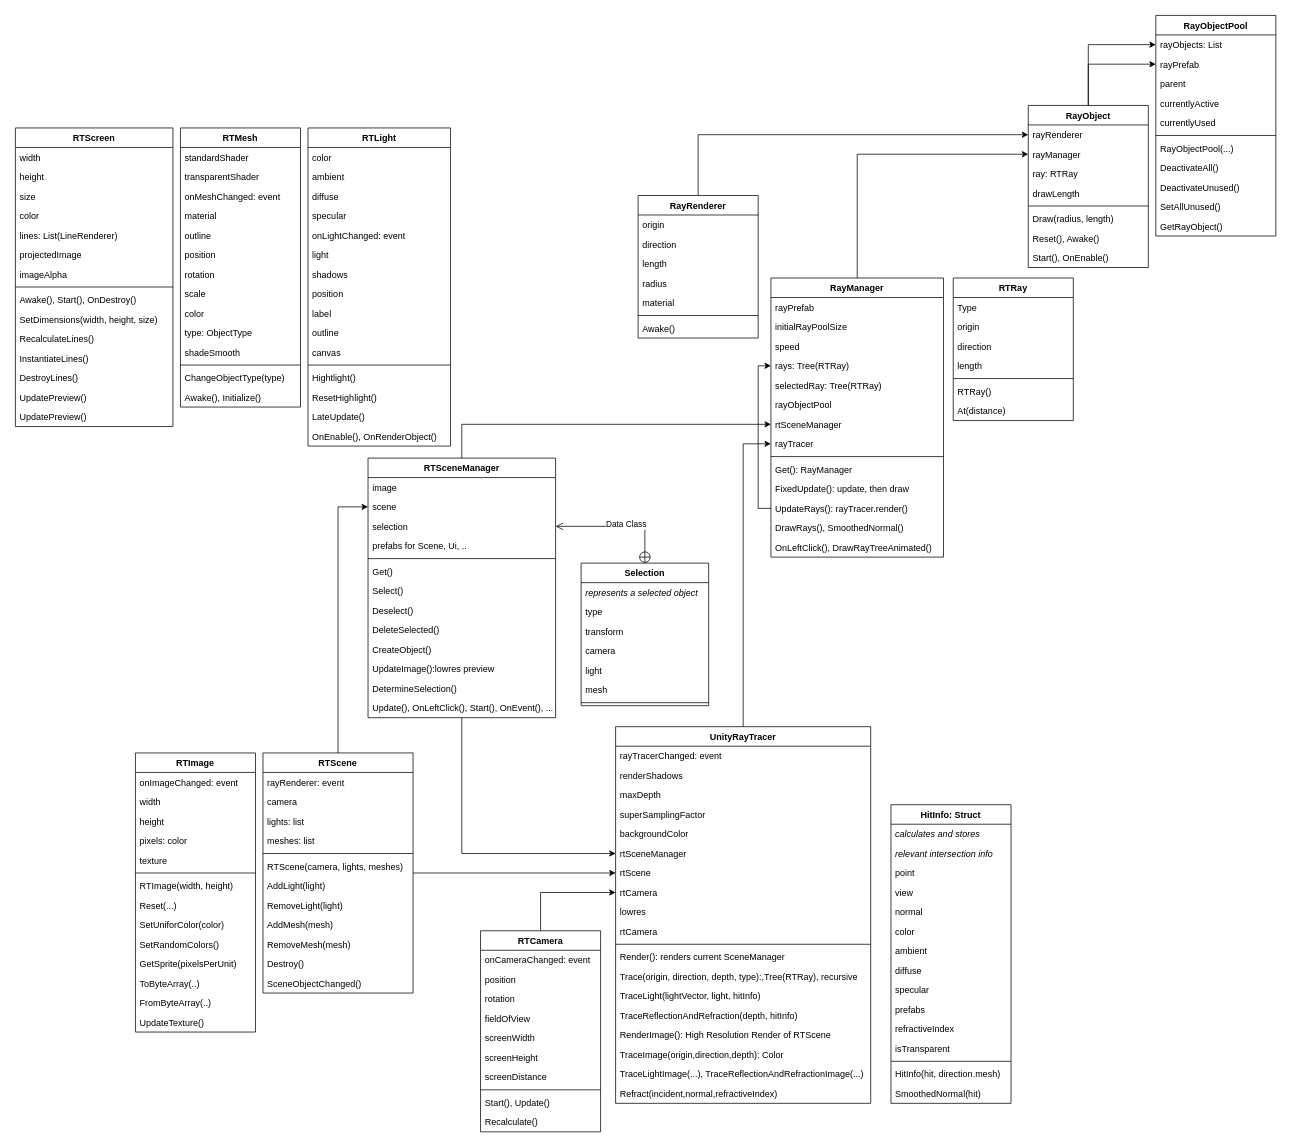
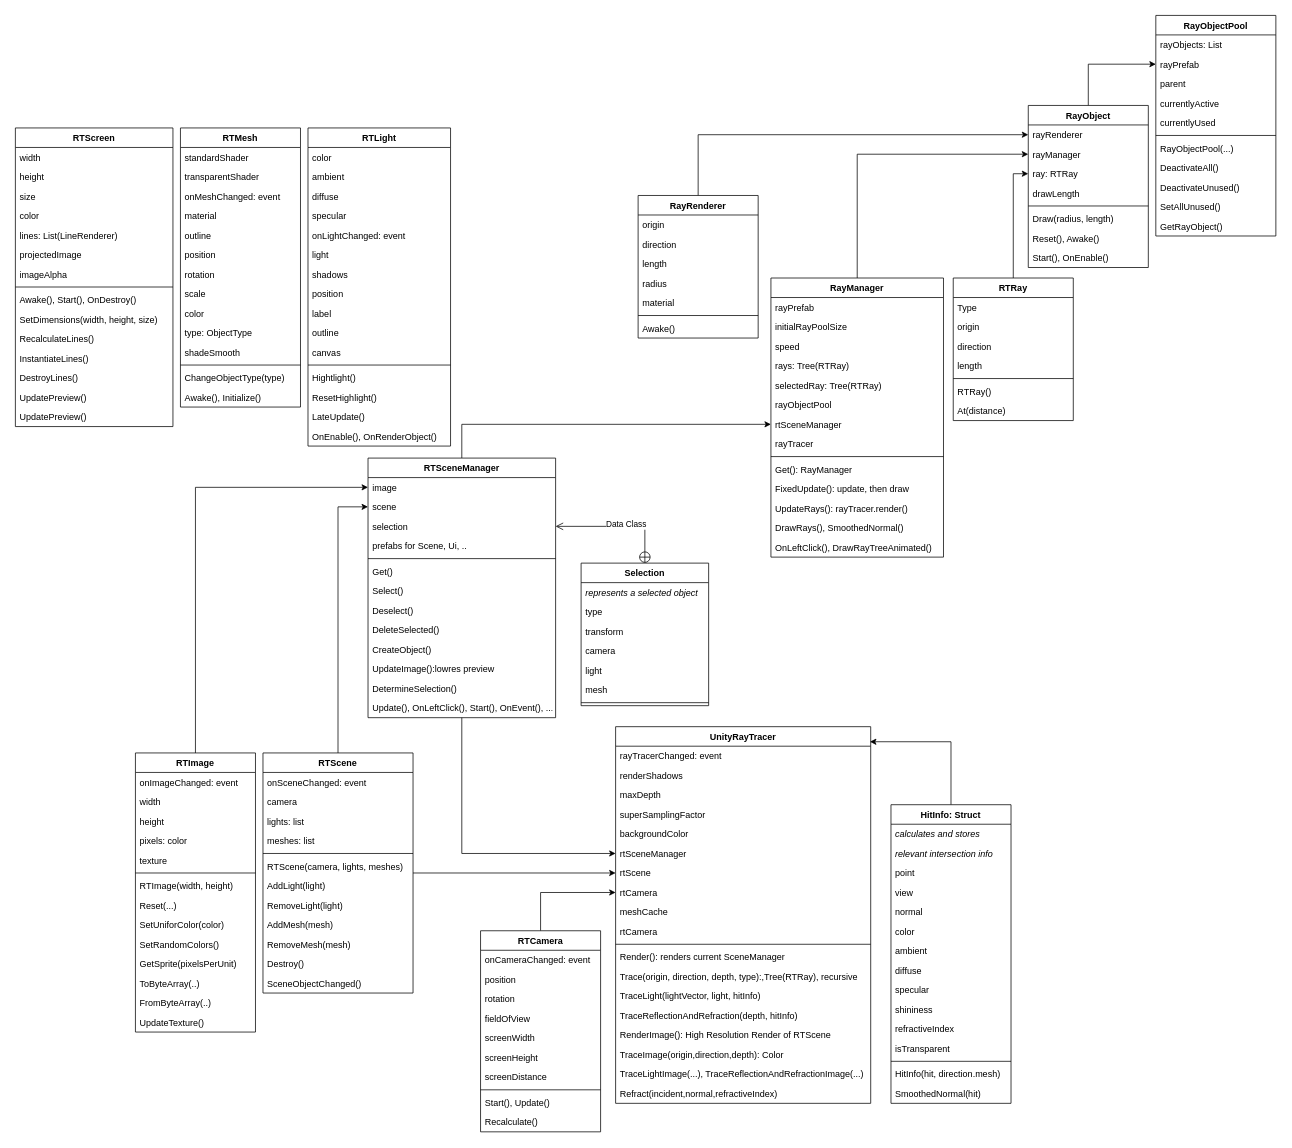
- <mxCell id="11" style="edgeStyle=orthogonalEdgeStyle;rounded=0;orthogonalLoop=1;jettySize=auto;html=1;entryX=0;entryY=0.5;entryDx=0;entryDy=0;" edge="1" parent="1" source="13" target="41"><mxGeometry relative="1" as="geometry" /></mxCell>
+ <mxCell id="2" style="edgeStyle=orthogonalEdgeStyle;rounded=0;orthogonalLoop=1;jettySize=auto;html=1;entryX=0;entryY=0.5;entryDx=0;entryDy=0;" edge="1" parent="1" source="3" target="16"><mxGeometry relative="1" as="geometry" /></mxCell>
- <mxCell id="76" style="edgeStyle=orthogonalEdgeStyle;rounded=0;orthogonalLoop=1;jettySize=auto;html=1;entryX=0;entryY=0.5;entryDx=0;entryDy=0;" edge="1" parent="1" source="77" target="32"><mxGeometry relative="1" as="geometry" /></mxCell>
- <mxCell id="36" style="edgeStyle=orthogonalEdgeStyle;rounded=0;orthogonalLoop=1;jettySize=auto;html=1;entryX=0;entryY=0.5;entryDx=0;entryDy=0;" edge="1" parent="24" source="37" target="28"><mxGeometry relative="1" as="geometry"><Array as="points"><mxPoint x="-17" y="307" /><mxPoint x="-17" y="117" /></Array></mxGeometry></mxCell>
+ <mxCell id="112" style="edgeStyle=orthogonalEdgeStyle;rounded=0;orthogonalLoop=1;jettySize=auto;html=1;" edge="1" parent="1" source="113" target="63"><mxGeometry relative="1" as="geometry" /></mxCell>
+ <mxCell id="150" style="edgeStyle=orthogonalEdgeStyle;rounded=0;orthogonalLoop=1;jettySize=auto;html=1;entryX=0.997;entryY=0.04;entryDx=0;entryDy=0;entryPerimeter=0;exitX=0.5;exitY=0;exitDx=0;exitDy=0;" edge="1" parent="1" source="151" target="77"><mxGeometry relative="1" as="geometry" /></mxCell>
- <mxCell id="100" value="rayRenderer: event" style="text;strokeColor=none;fillColor=none;align=left;verticalAlign=top;spacingLeft=4;spacingRight=4;overflow=hidden;rotatable=0;points=[[0,0.5],[1,0.5]];portConstraint=eastwest;" vertex="1" parent="99"><mxGeometry y="26" width="200" height="26" as="geometry" /></mxCell>
+ <mxCell id="100" value="onSceneChanged: event" style="text;strokeColor=none;fillColor=none;align=left;verticalAlign=top;spacingLeft=4;spacingRight=4;overflow=hidden;rotatable=0;points=[[0,0.5],[1,0.5]];portConstraint=eastwest;" vertex="1" parent="99"><mxGeometry y="26" width="200" height="26" as="geometry" /></mxCell>
- <mxCell id="86" value="lowres" style="text;strokeColor=none;fillColor=none;align=left;verticalAlign=top;spacingLeft=4;spacingRight=4;overflow=hidden;rotatable=0;points=[[0,0.5],[1,0.5]];portConstraint=eastwest;" vertex="1" parent="77"><mxGeometry y="234" width="340" height="26" as="geometry" /></mxCell>
+ <mxCell id="86" value="meshCache" style="text;strokeColor=none;fillColor=none;align=left;verticalAlign=top;spacingLeft=4;spacingRight=4;overflow=hidden;rotatable=0;points=[[0,0.5],[1,0.5]];portConstraint=eastwest;" vertex="1" parent="77"><mxGeometry y="234" width="340" height="26" as="geometry" /></mxCell>
- <mxCell id="161" value="prefabs" style="text;strokeColor=none;fillColor=none;align=left;verticalAlign=top;spacingLeft=4;spacingRight=4;overflow=hidden;rotatable=0;points=[[0,0.5],[1,0.5]];portConstraint=eastwest;" vertex="1" parent="151"><mxGeometry y="260" width="160" height="26" as="geometry" /></mxCell>
+ <mxCell id="161" value="shininess" style="text;strokeColor=none;fillColor=none;align=left;verticalAlign=top;spacingLeft=4;spacingRight=4;overflow=hidden;rotatable=0;points=[[0,0.5],[1,0.5]];portConstraint=eastwest;" vertex="1" parent="151"><mxGeometry y="260" width="160" height="26" as="geometry" /></mxCell>
